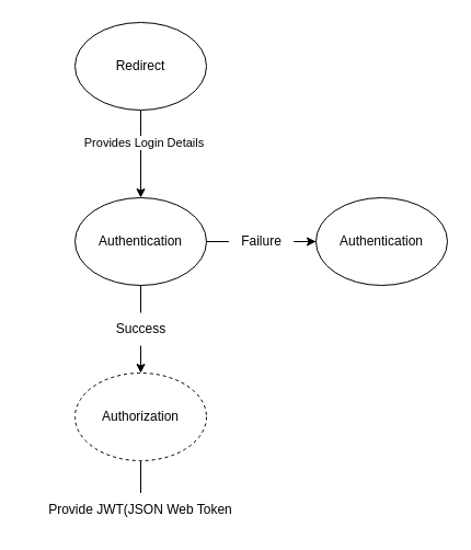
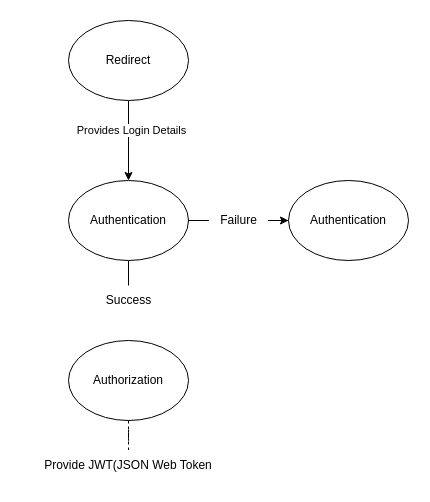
- <mxCell id="6" value="" style="edgeStyle=orthogonalEdgeStyle;rounded=0;orthogonalLoop=1;jettySize=auto;html=1;startArrow=none;" edge="1" parent="1" source="12" target="11"><mxGeometry relative="1" as="geometry" /></mxCell>
- <mxCell id="11" value="Authorization" style="ellipse;whiteSpace=wrap;html=1;dashed=1;" vertex="1" parent="1"><mxGeometry x="68" y="340" width="120" height="80" as="geometry" /></mxCell>
+ <mxCell id="11" value="Authorization" style="ellipse;whiteSpace=wrap;html=1;" vertex="1" parent="1"><mxGeometry x="68" y="340" width="120" height="80" as="geometry" /></mxCell>
- <mxCell id="15" value="" style="edgeStyle=orthogonalEdgeStyle;rounded=0;orthogonalLoop=1;jettySize=auto;html=1;endArrow=none;" edge="1" parent="1" source="11" target="14"><mxGeometry relative="1" as="geometry"><mxPoint x="128" y="420" as="sourcePoint" /><mxPoint x="128" y="500" as="targetPoint" /></mxGeometry></mxCell>
+ <mxCell id="15" value="" style="edgeStyle=orthogonalEdgeStyle;rounded=0;orthogonalLoop=1;jettySize=auto;html=1;endArrow=none;dashed=1;" edge="1" parent="1" source="11" target="14"><mxGeometry relative="1" as="geometry"><mxPoint x="128" y="420" as="sourcePoint" /><mxPoint x="128" y="500" as="targetPoint" /></mxGeometry></mxCell>
